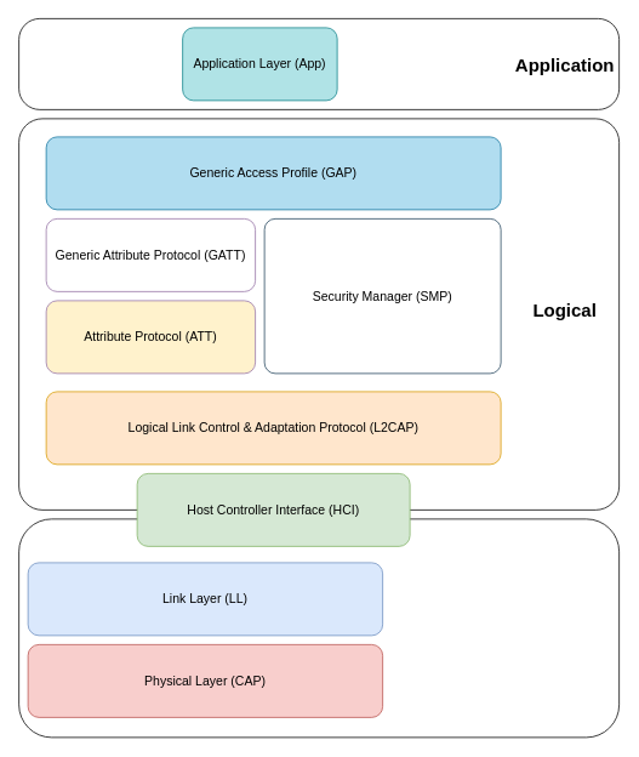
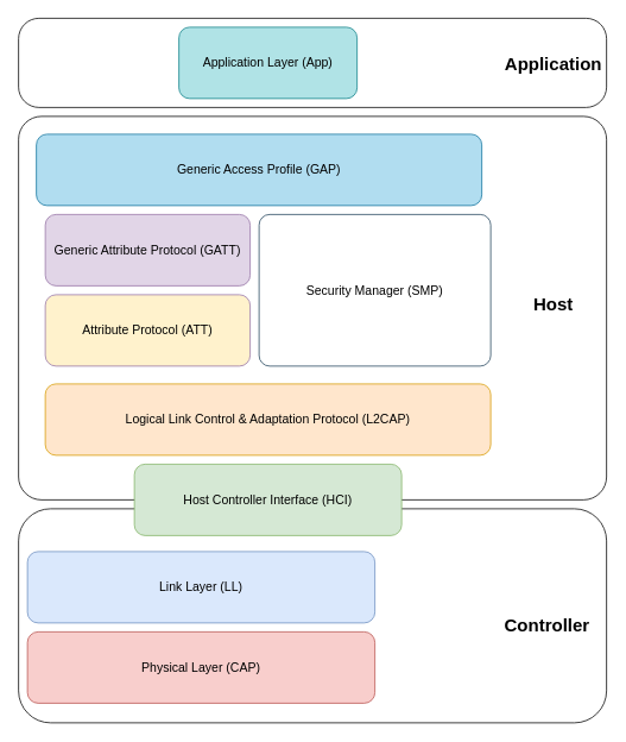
- <mxCell id="16" value="Application Layer (App)" style="rounded=1;whiteSpace=wrap;html=1;fontSize=14;fillColor=#b0e3e6;strokeColor=#0e8088;" vertex="1" parent="1"><mxGeometry x="200" y="30" width="170" height="80" as="geometry" /></mxCell>
+ <mxCell id="16" value="Application Layer (App)" style="rounded=1;whiteSpace=wrap;html=1;fontSize=14;fillColor=#b0e3e6;strokeColor=#0e8088;" vertex="1" parent="1"><mxGeometry x="200" y="30" width="200" height="80" as="geometry" /></mxCell>
- <mxCell id="5" value="Generic Access Profile (GAP)" style="rounded=1;whiteSpace=wrap;html=1;fontSize=14;fillColor=#b1ddf0;strokeColor=#10739e;" vertex="1" parent="1"><mxGeometry x="50" y="150" width="500" height="80" as="geometry" /></mxCell>
+ <mxCell id="5" value="Generic Access Profile (GAP)" style="rounded=1;whiteSpace=wrap;html=1;fontSize=14;fillColor=#b1ddf0;strokeColor=#10739e;" vertex="1" parent="1"><mxGeometry x="40" y="150" width="500" height="80" as="geometry" /></mxCell>
- <mxCell id="4" value="Generic Attribute Protocol (GATT)" style="rounded=1;whiteSpace=wrap;html=1;fontSize=14;fillColor=#ffffff;strokeColor=#9673a6;" vertex="1" parent="1"><mxGeometry x="50.003" y="240" width="229.957" height="80" as="geometry" /></mxCell>
+ <mxCell id="4" value="Generic Attribute Protocol (GATT)" style="rounded=1;whiteSpace=wrap;html=1;fontSize=14;fillColor=#e1d5e7;strokeColor=#9673a6;" vertex="1" parent="1"><mxGeometry x="50.003" y="240" width="229.957" height="80" as="geometry" /></mxCell>
- <mxCell id="9" value="Logical" style="text;strokeColor=none;fillColor=none;html=1;fontSize=20;fontStyle=1;verticalAlign=middle;align=center;" vertex="1" parent="1"><mxGeometry x="570" y="320" width="100" height="40" as="geometry" /></mxCell>
+ <mxCell id="9" value="Host" style="text;strokeColor=none;fillColor=none;html=1;fontSize=20;fontStyle=1;verticalAlign=middle;align=center;" vertex="1" parent="1"><mxGeometry x="570" y="320" width="100" height="40" as="geometry" /></mxCell>
+ <mxCell id="11" value="Controller" style="text;strokeColor=none;fillColor=none;html=1;fontSize=20;fontStyle=1;verticalAlign=middle;align=center;" vertex="1" parent="1"><mxGeometry x="560.004" y="680" width="105.263" height="40" as="geometry" /></mxCell>
